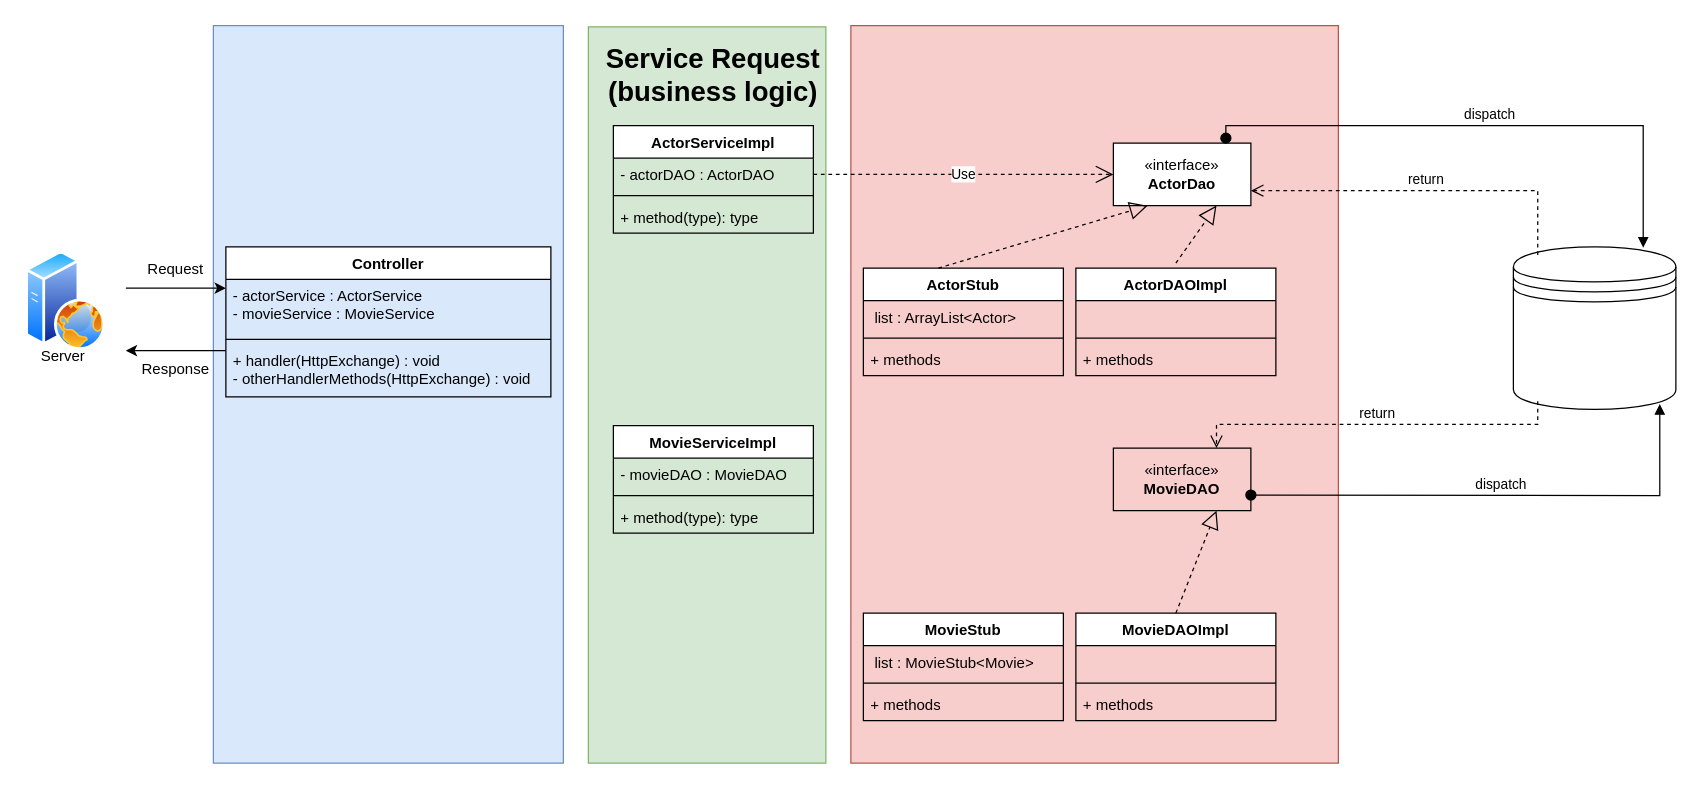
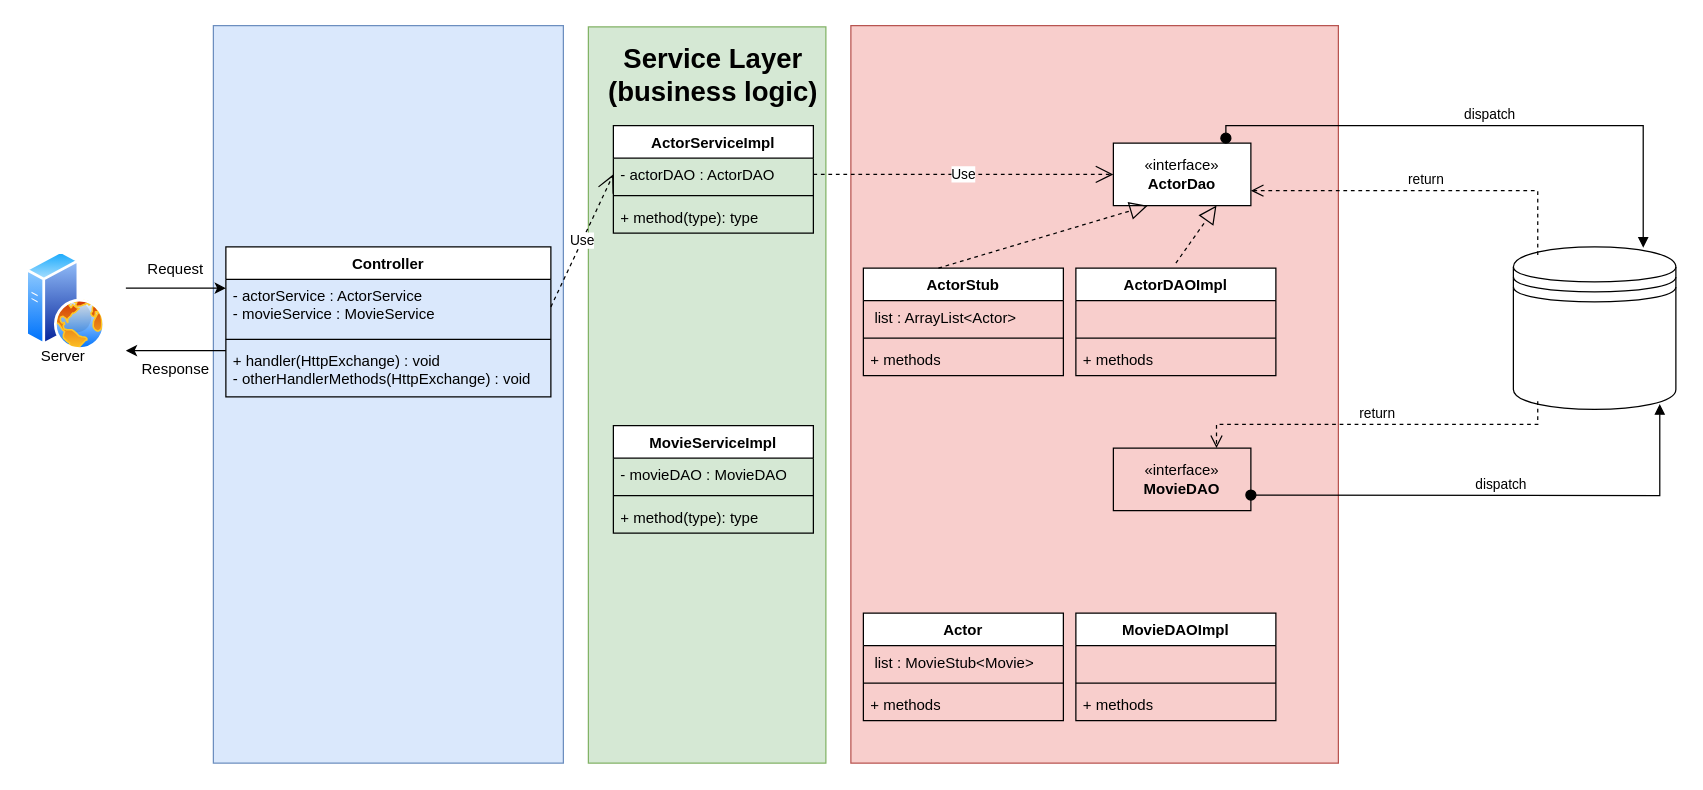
- <mxCell id="51" value="&lt;font size=&quot;1&quot; style=&quot;&quot;&gt;&lt;b style=&quot;font-size: 22px;&quot;&gt;Service Request&lt;br&gt;(business logic)&lt;br&gt;&lt;/b&gt;&lt;/font&gt;" style="text;html=1;strokeColor=none;fillColor=none;align=center;verticalAlign=middle;whiteSpace=wrap;rounded=0;" vertex="1" parent="1"><mxGeometry x="475" y="25" width="190" height="70" as="geometry" /></mxCell>
+ <mxCell id="51" value="&lt;font size=&quot;1&quot; style=&quot;&quot;&gt;&lt;b style=&quot;font-size: 22px;&quot;&gt;Service Layer&lt;br&gt;(business logic)&lt;br&gt;&lt;/b&gt;&lt;/font&gt;" style="text;html=1;strokeColor=none;fillColor=none;align=center;verticalAlign=middle;whiteSpace=wrap;rounded=0;" vertex="1" parent="1"><mxGeometry x="475" y="25" width="190" height="70" as="geometry" /></mxCell>
+ <mxCell id="50" value="Use" style="endArrow=open;endSize=12;dashed=1;html=1;rounded=0;exitX=1;exitY=0.5;exitDx=0;exitDy=0;entryX=0;entryY=0.5;entryDx=0;entryDy=0;" edge="1" parent="1" source="10" target="16"><mxGeometry width="160" relative="1" as="geometry"><mxPoint x="470" y="230" as="sourcePoint" /><mxPoint x="630" y="230" as="targetPoint" /></mxGeometry></mxCell>
- <mxCell id="42" value="" style="endArrow=block;dashed=1;endFill=0;endSize=12;html=1;rounded=0;exitX=0.5;exitY=0;exitDx=0;exitDy=0;entryX=0.75;entryY=1;entryDx=0;entryDy=0;" edge="1" parent="1" source="35" target="41"><mxGeometry width="160" relative="1" as="geometry"><mxPoint x="760" y="500" as="sourcePoint" /><mxPoint x="828" y="436" as="targetPoint" /></mxGeometry></mxCell>
- <mxCell id="27" value="MovieStub" style="swimlane;fontStyle=1;align=center;verticalAlign=top;childLayout=stackLayout;horizontal=1;startSize=26;horizontalStack=0;resizeParent=1;resizeParentMax=0;resizeLast=0;collapsible=1;marginBottom=0;whiteSpace=wrap;html=1;" vertex="1" parent="1"><mxGeometry x="690" y="490" width="160" height="86" as="geometry" /></mxCell>
+ <mxCell id="27" value="Actor" style="swimlane;fontStyle=1;align=center;verticalAlign=top;childLayout=stackLayout;horizontal=1;startSize=26;horizontalStack=0;resizeParent=1;resizeParentMax=0;resizeLast=0;collapsible=1;marginBottom=0;whiteSpace=wrap;html=1;" vertex="1" parent="1"><mxGeometry x="690" y="490" width="160" height="86" as="geometry" /></mxCell>
